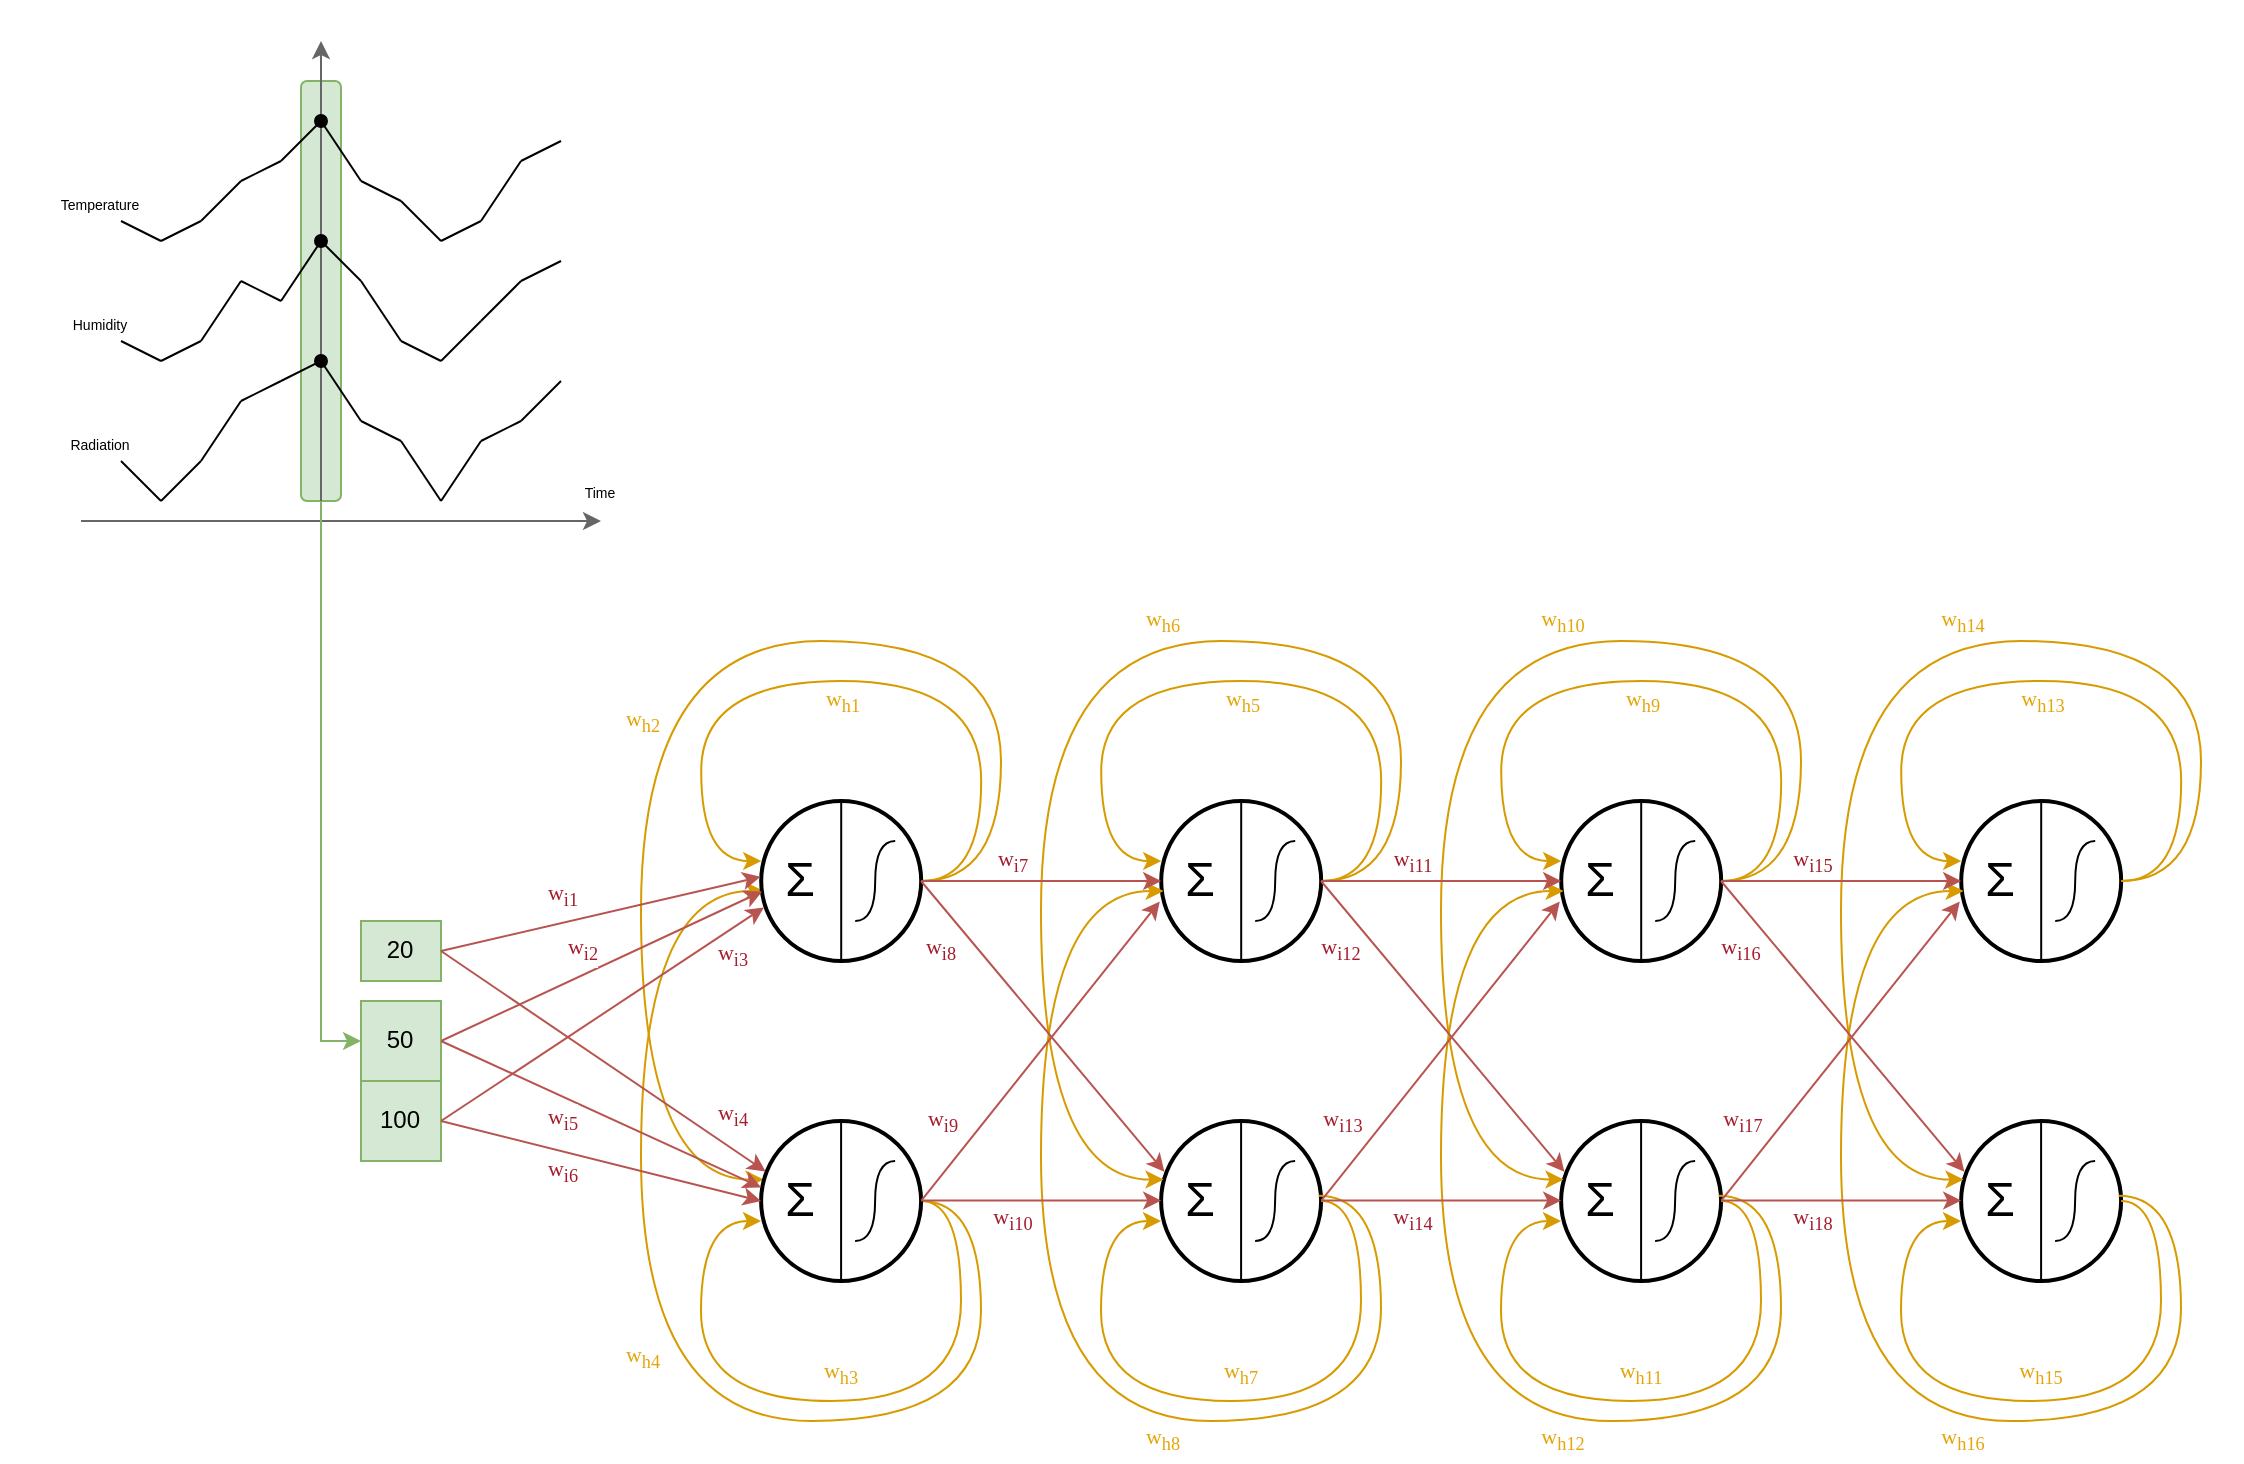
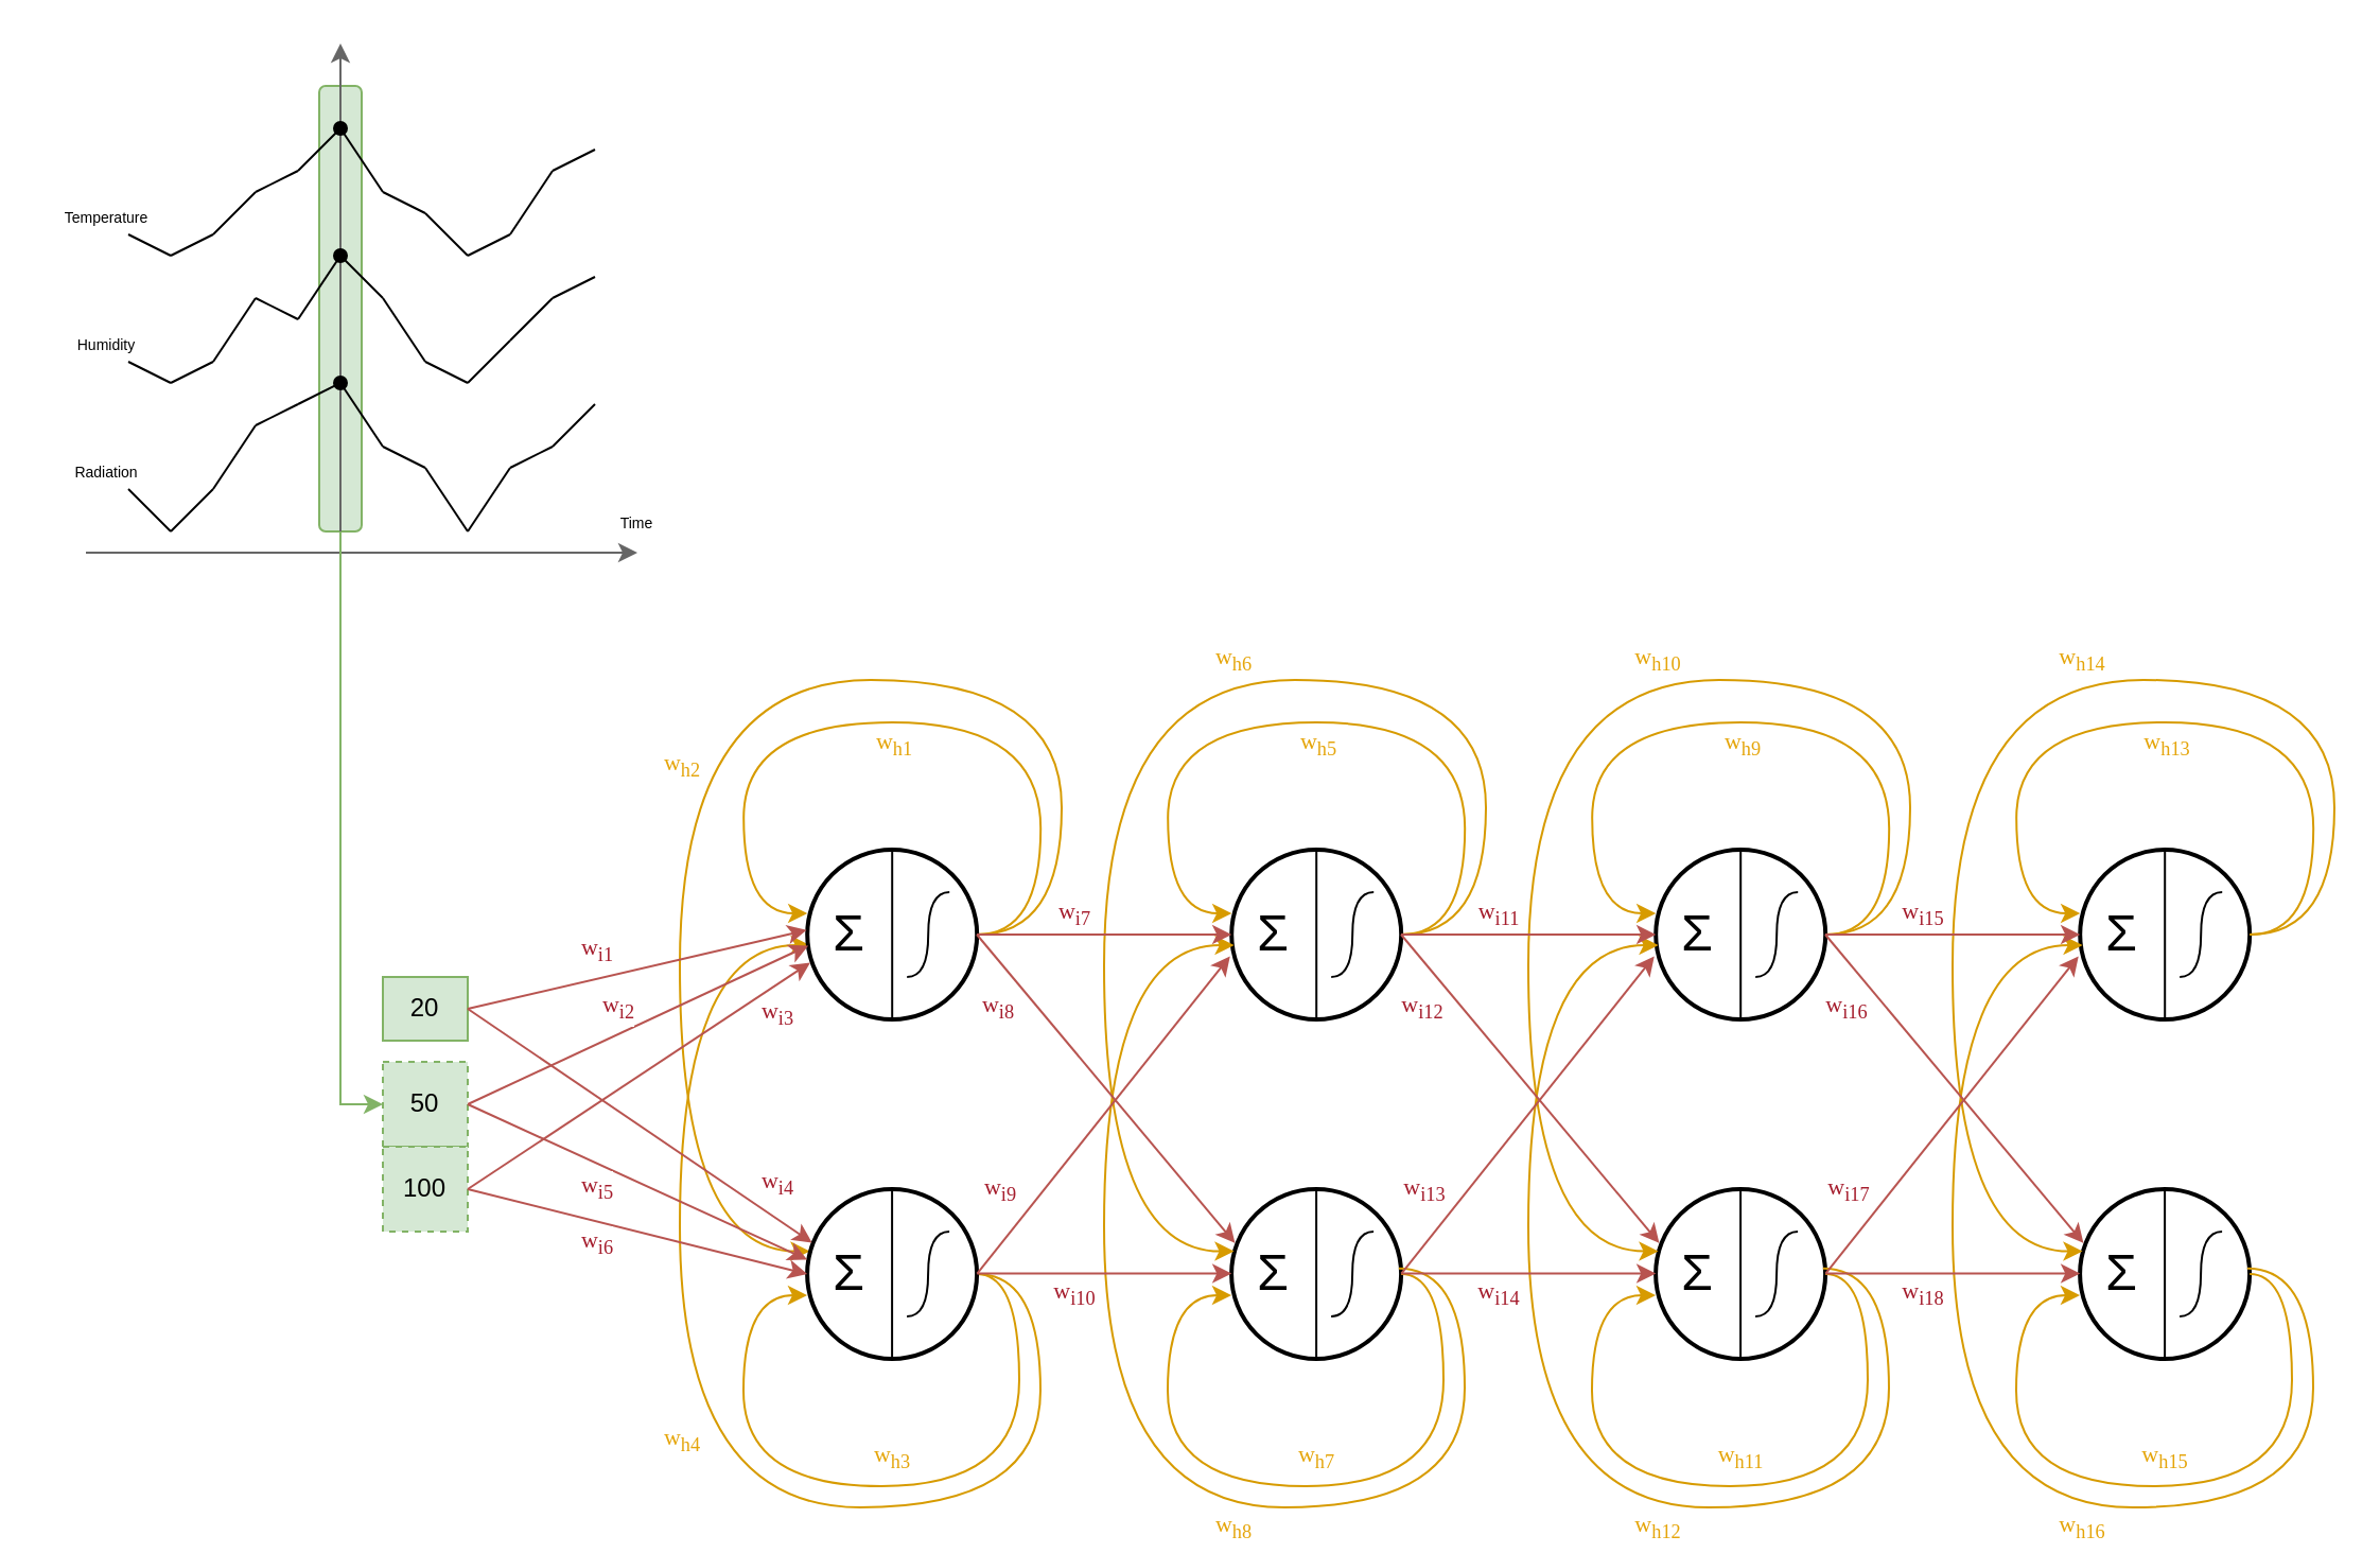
- <mxCell id="17" value="50" style="rounded=0;whiteSpace=wrap;html=1;fillColor=#d5e8d4;strokeColor=#82b366;" vertex="1" parent="1"><mxGeometry x="180" y="500" width="40" height="40" as="geometry" /></mxCell>
+ <mxCell id="17" value="50" style="rounded=0;whiteSpace=wrap;html=1;fillColor=#d5e8d4;strokeColor=#82b366;dashed=1;" vertex="1" parent="1"><mxGeometry x="180" y="500" width="40" height="40" as="geometry" /></mxCell>
- <mxCell id="34" value="&lt;div&gt;100&lt;/div&gt;" style="rounded=0;whiteSpace=wrap;html=1;fillColor=#d5e8d4;strokeColor=#82b366;" vertex="1" parent="1"><mxGeometry x="180" y="540" width="40" height="40" as="geometry" /></mxCell>
+ <mxCell id="34" value="&lt;div&gt;100&lt;/div&gt;" style="rounded=0;whiteSpace=wrap;html=1;fillColor=#d5e8d4;strokeColor=#82b366;dashed=1;" vertex="1" parent="1"><mxGeometry x="180" y="540" width="40" height="40" as="geometry" /></mxCell>
